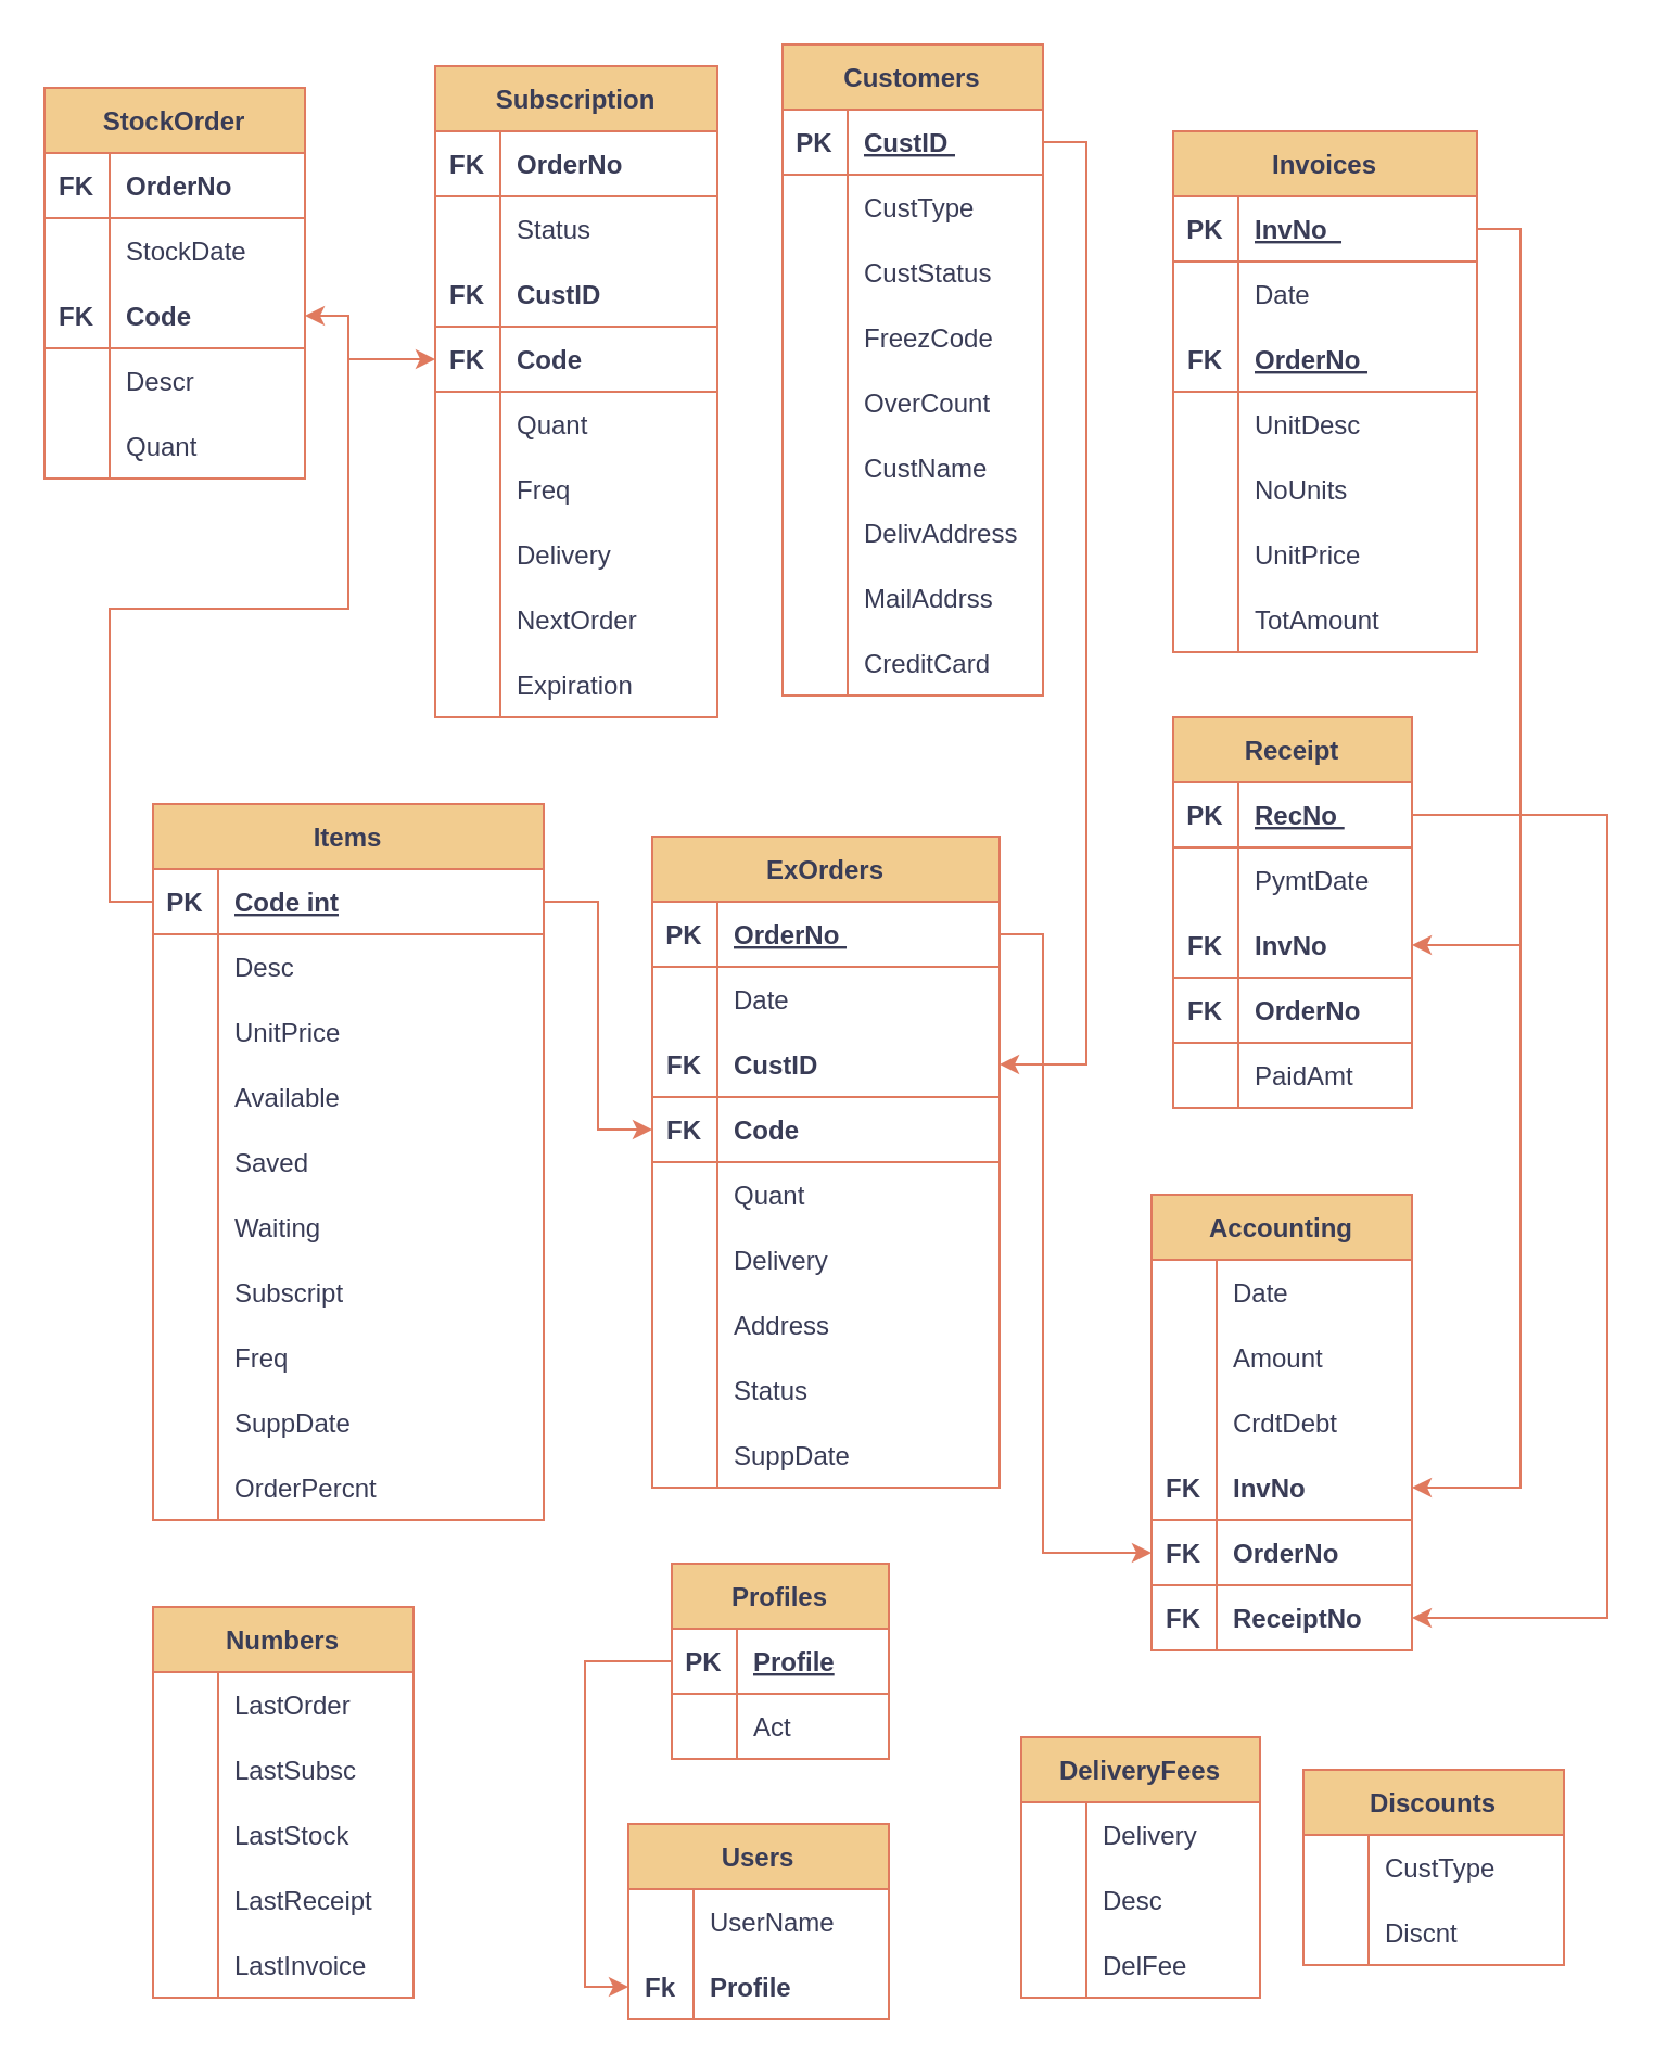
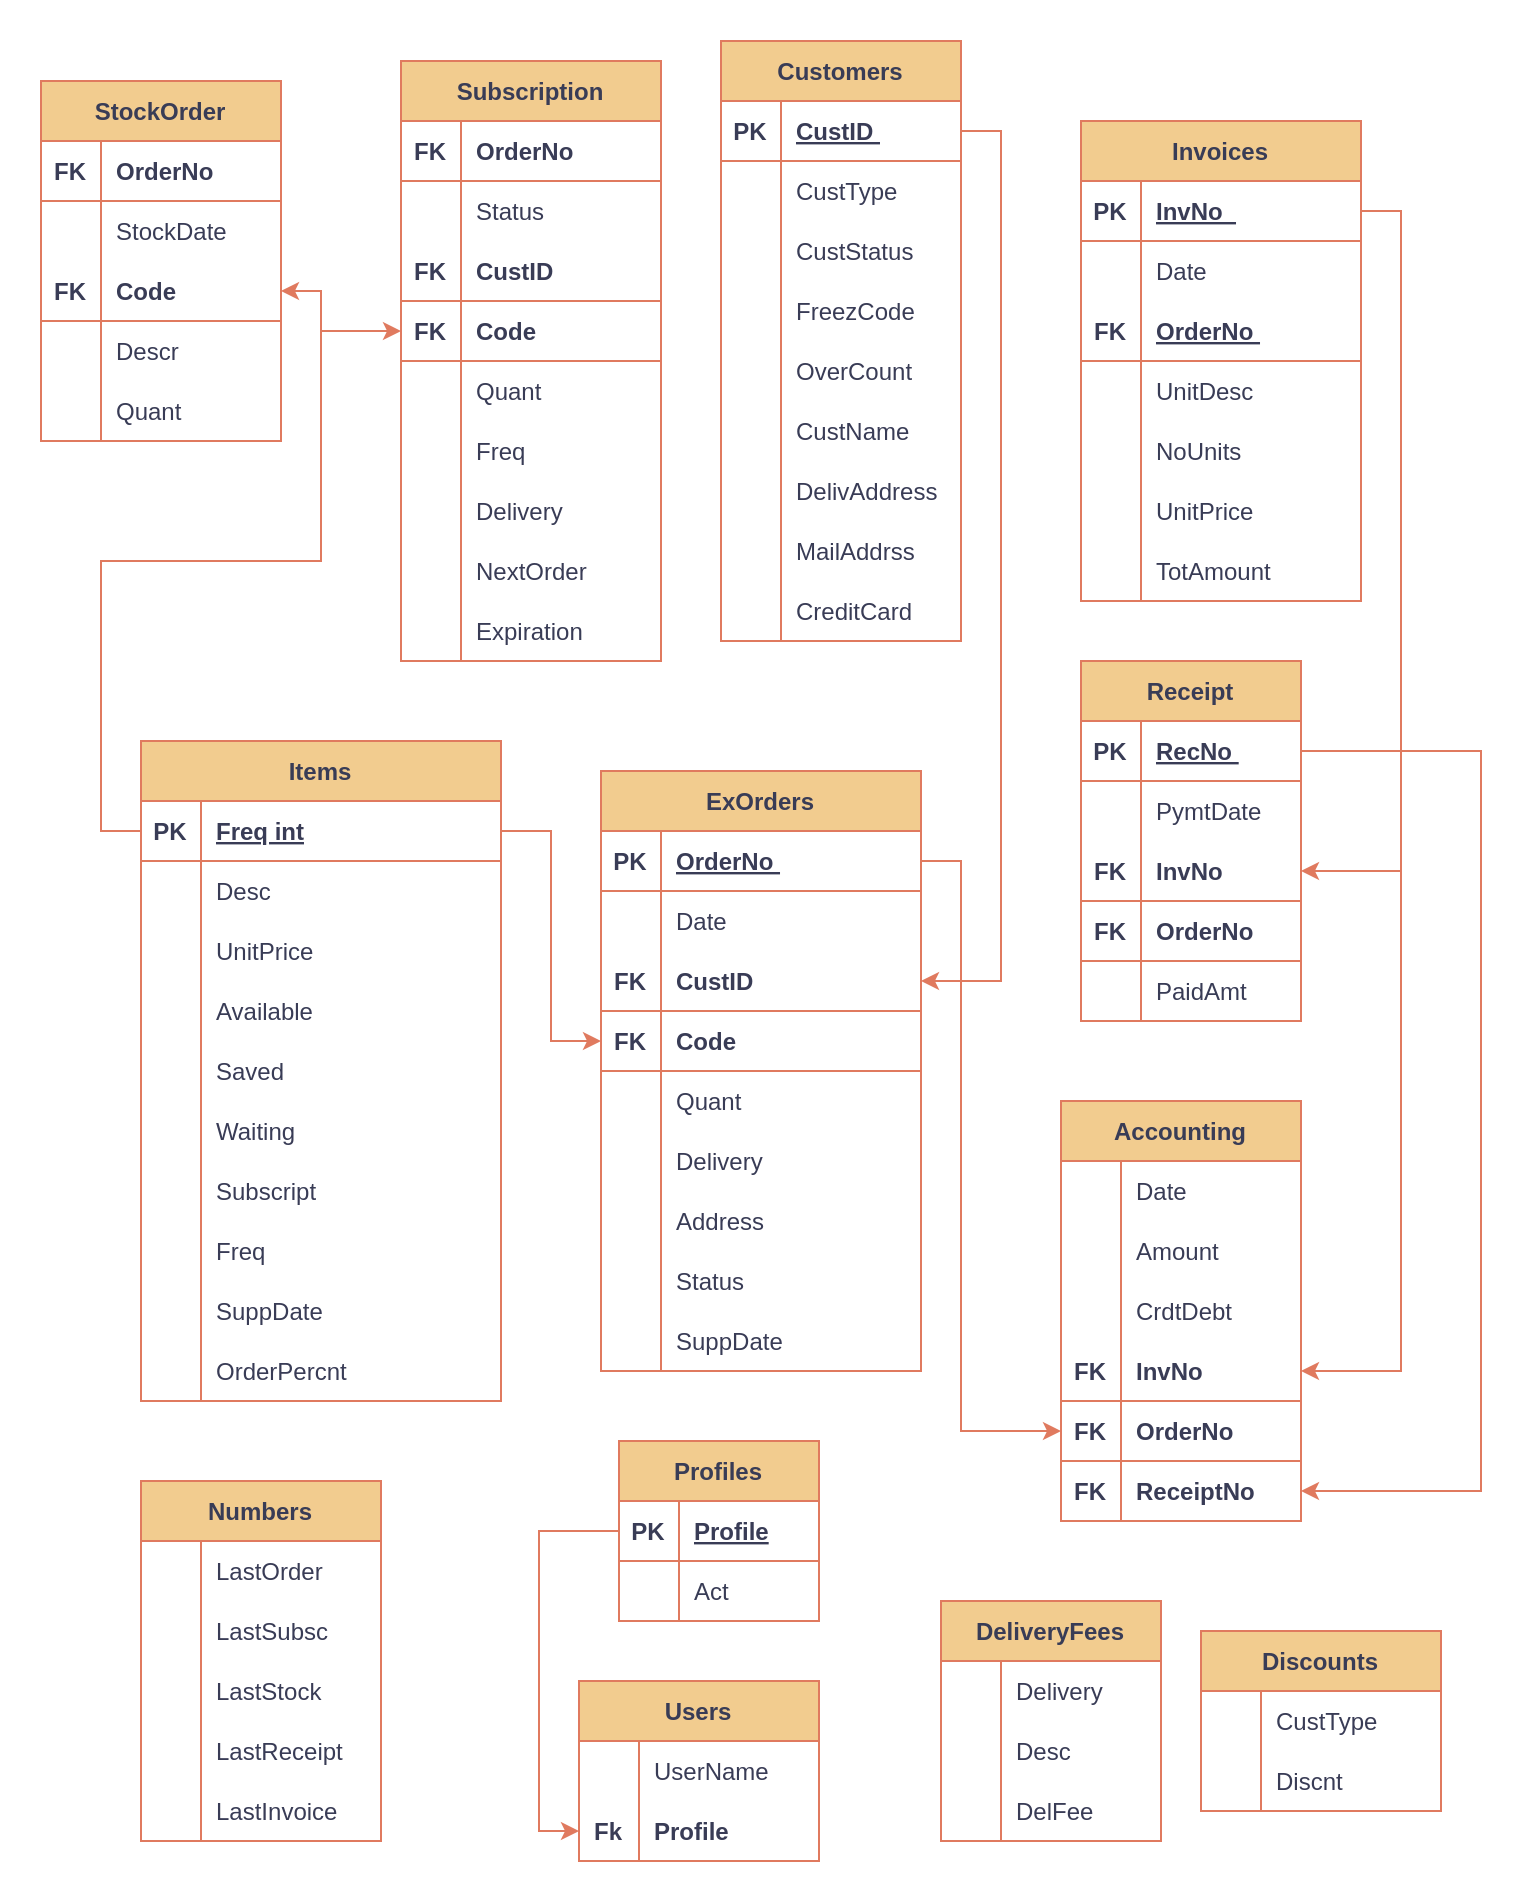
- <mxCell id="5" value="Code int " style="shape=partialRectangle;overflow=hidden;connectable=0;fillColor=none;align=left;strokeColor=#E07A5F;top=0;left=0;bottom=0;right=0;spacingLeft=6;fontStyle=5;labelBackgroundColor=none;fontColor=#393C56;" vertex="1" parent="3"><mxGeometry x="30" width="150" height="30" as="geometry"><mxRectangle width="150" height="30" as="alternateBounds" /></mxGeometry></mxCell>
+ <mxCell id="5" value="Freq int " style="shape=partialRectangle;overflow=hidden;connectable=0;fillColor=none;align=left;strokeColor=#E07A5F;top=0;left=0;bottom=0;right=0;spacingLeft=6;fontStyle=5;labelBackgroundColor=none;fontColor=#393C56;" vertex="1" parent="3"><mxGeometry x="30" width="150" height="30" as="geometry"><mxRectangle width="150" height="30" as="alternateBounds" /></mxGeometry></mxCell>
